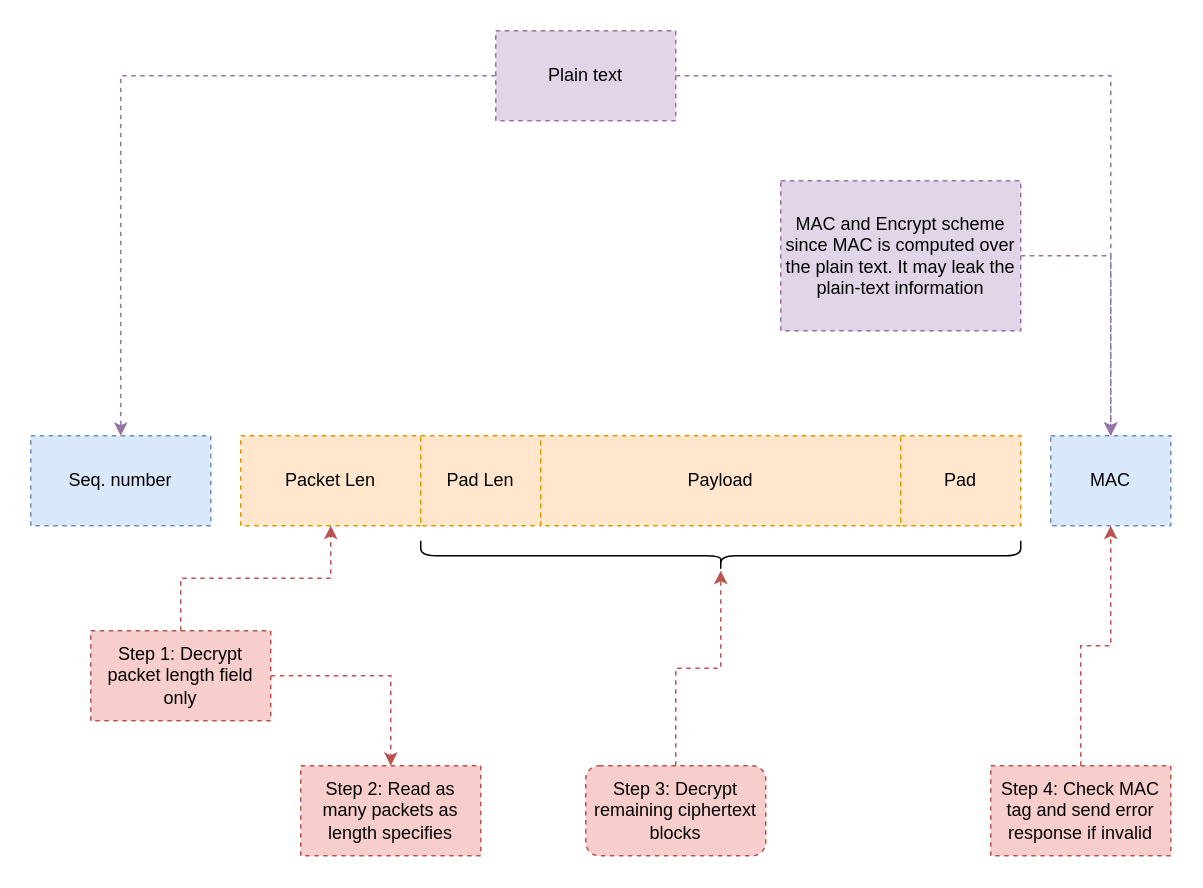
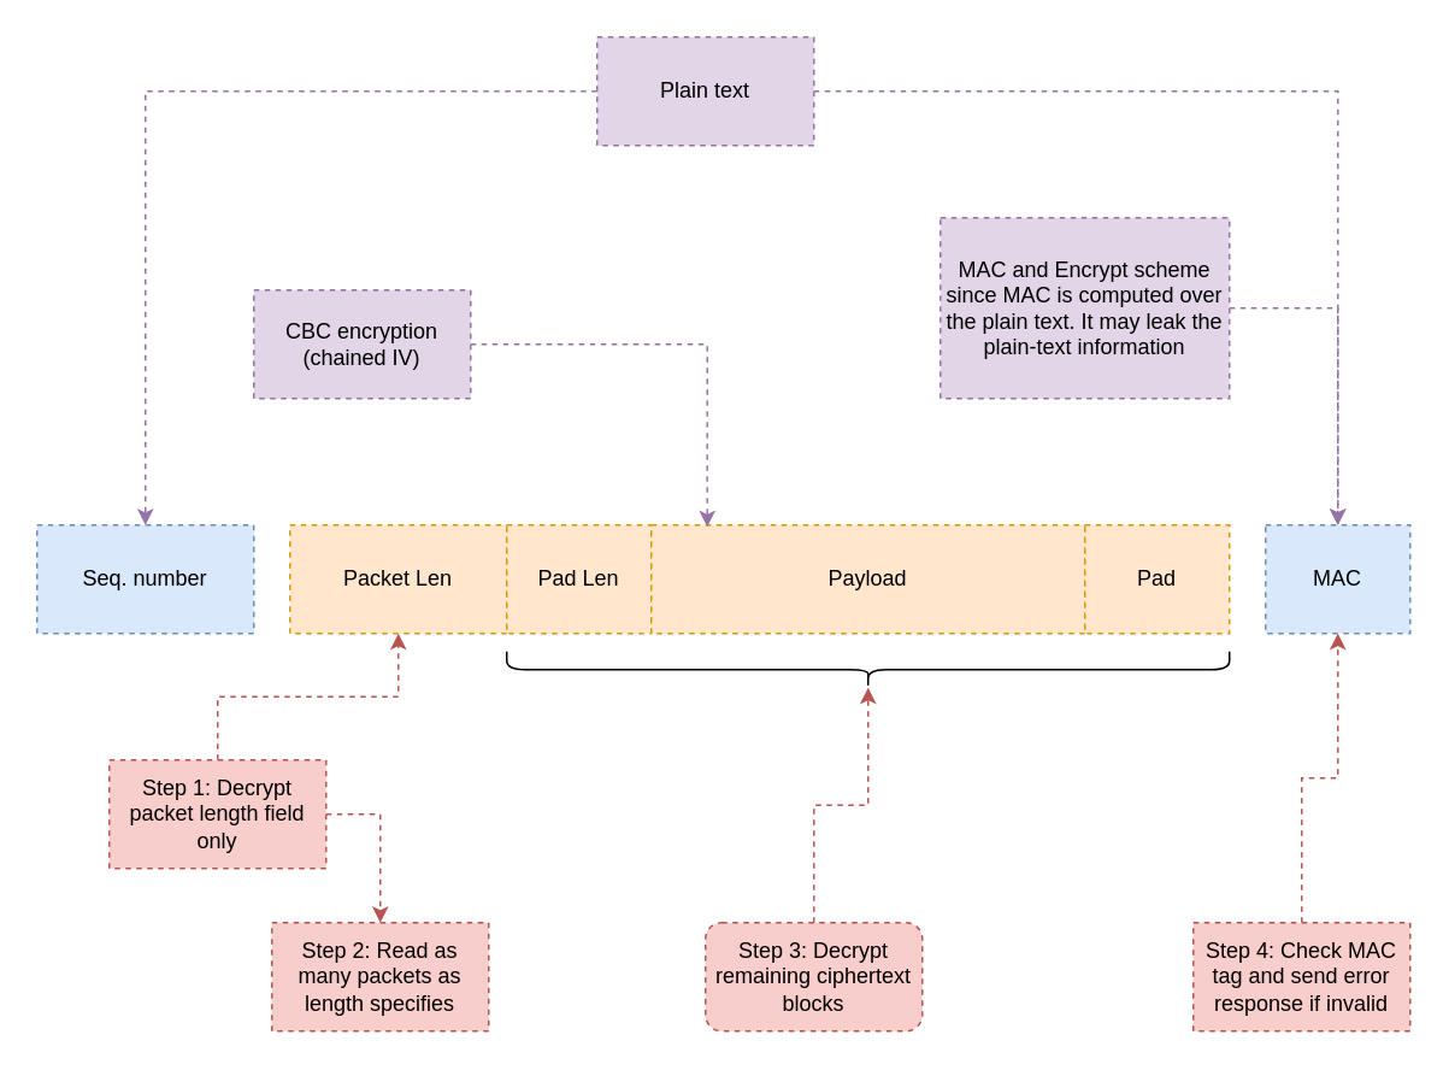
+ <mxCell id="9" value="CBC encryption (chained IV)" style="rounded=0;whiteSpace=wrap;html=1;dashed=1;fillColor=#e1d5e7;strokeColor=#9673a6;" vertex="1" parent="1"><mxGeometry x="140" y="160" width="120" height="60" as="geometry" /></mxCell>
+ <mxCell id="8" value="" style="edgeStyle=orthogonalEdgeStyle;rounded=0;orthogonalLoop=1;jettySize=auto;html=1;dashed=1;entryX=0.129;entryY=0.017;entryDx=0;entryDy=0;entryPerimeter=0;fillColor=#e1d5e7;strokeColor=#9673a6;" edge="1" parent="1" source="9" target="5"><mxGeometry relative="1" as="geometry" /></mxCell>
- <mxCell id="18" value="Step 2: Read as many packets as length specifies" style="rounded=0;whiteSpace=wrap;html=1;fillColor=#f8cecc;strokeColor=#b85450;dashed=1;" vertex="1" parent="1"><mxGeometry x="200" y="510" width="120" height="60" as="geometry" /></mxCell>
+ <mxCell id="18" value="Step 2: Read as many packets as length specifies" style="rounded=0;whiteSpace=wrap;html=1;fillColor=#f8cecc;strokeColor=#b85450;dashed=1;" vertex="1" parent="1"><mxGeometry x="150" y="510" width="120" height="60" as="geometry" /></mxCell>
